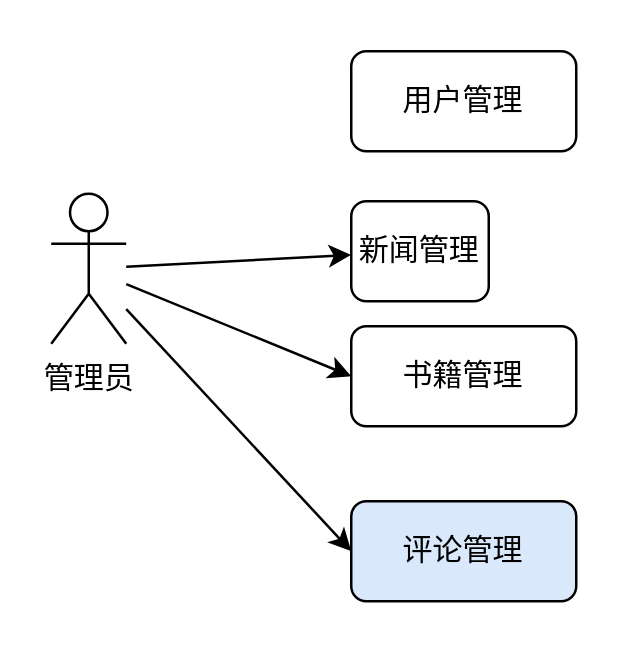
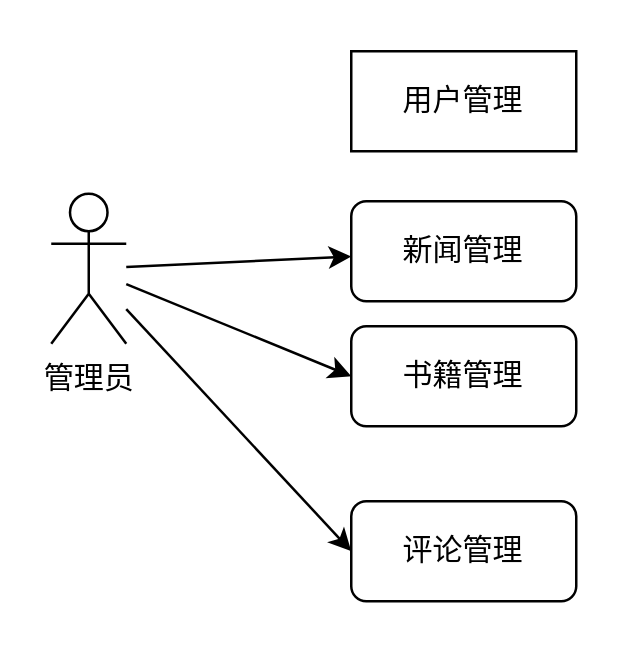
- <mxCell id="6" value="用户管理" style="rounded=1;whiteSpace=wrap;html=1;" vertex="1" parent="1"><mxGeometry x="140" y="20" width="90" height="40" as="geometry" /></mxCell>
+ <mxCell id="6" value="用户管理" style="whiteSpace=wrap;html=1;rounded=0;" vertex="1" parent="1"><mxGeometry x="140" y="20" width="90" height="40" as="geometry" /></mxCell>
- <mxCell id="7" value="新闻管理" style="rounded=1;whiteSpace=wrap;html=1;" vertex="1" parent="1"><mxGeometry x="140" y="80" width="55" height="40" as="geometry" /></mxCell>
+ <mxCell id="7" value="新闻管理" style="rounded=1;whiteSpace=wrap;html=1;" vertex="1" parent="1"><mxGeometry x="140" y="80" width="90" height="40" as="geometry" /></mxCell>
- <mxCell id="9" value="评论管理" style="rounded=1;whiteSpace=wrap;html=1;fillColor=#dae8fc;" vertex="1" parent="1"><mxGeometry x="140" y="200" width="90" height="40" as="geometry" /></mxCell>
+ <mxCell id="9" value="评论管理" style="rounded=1;whiteSpace=wrap;html=1;" vertex="1" parent="1"><mxGeometry x="140" y="200" width="90" height="40" as="geometry" /></mxCell>
